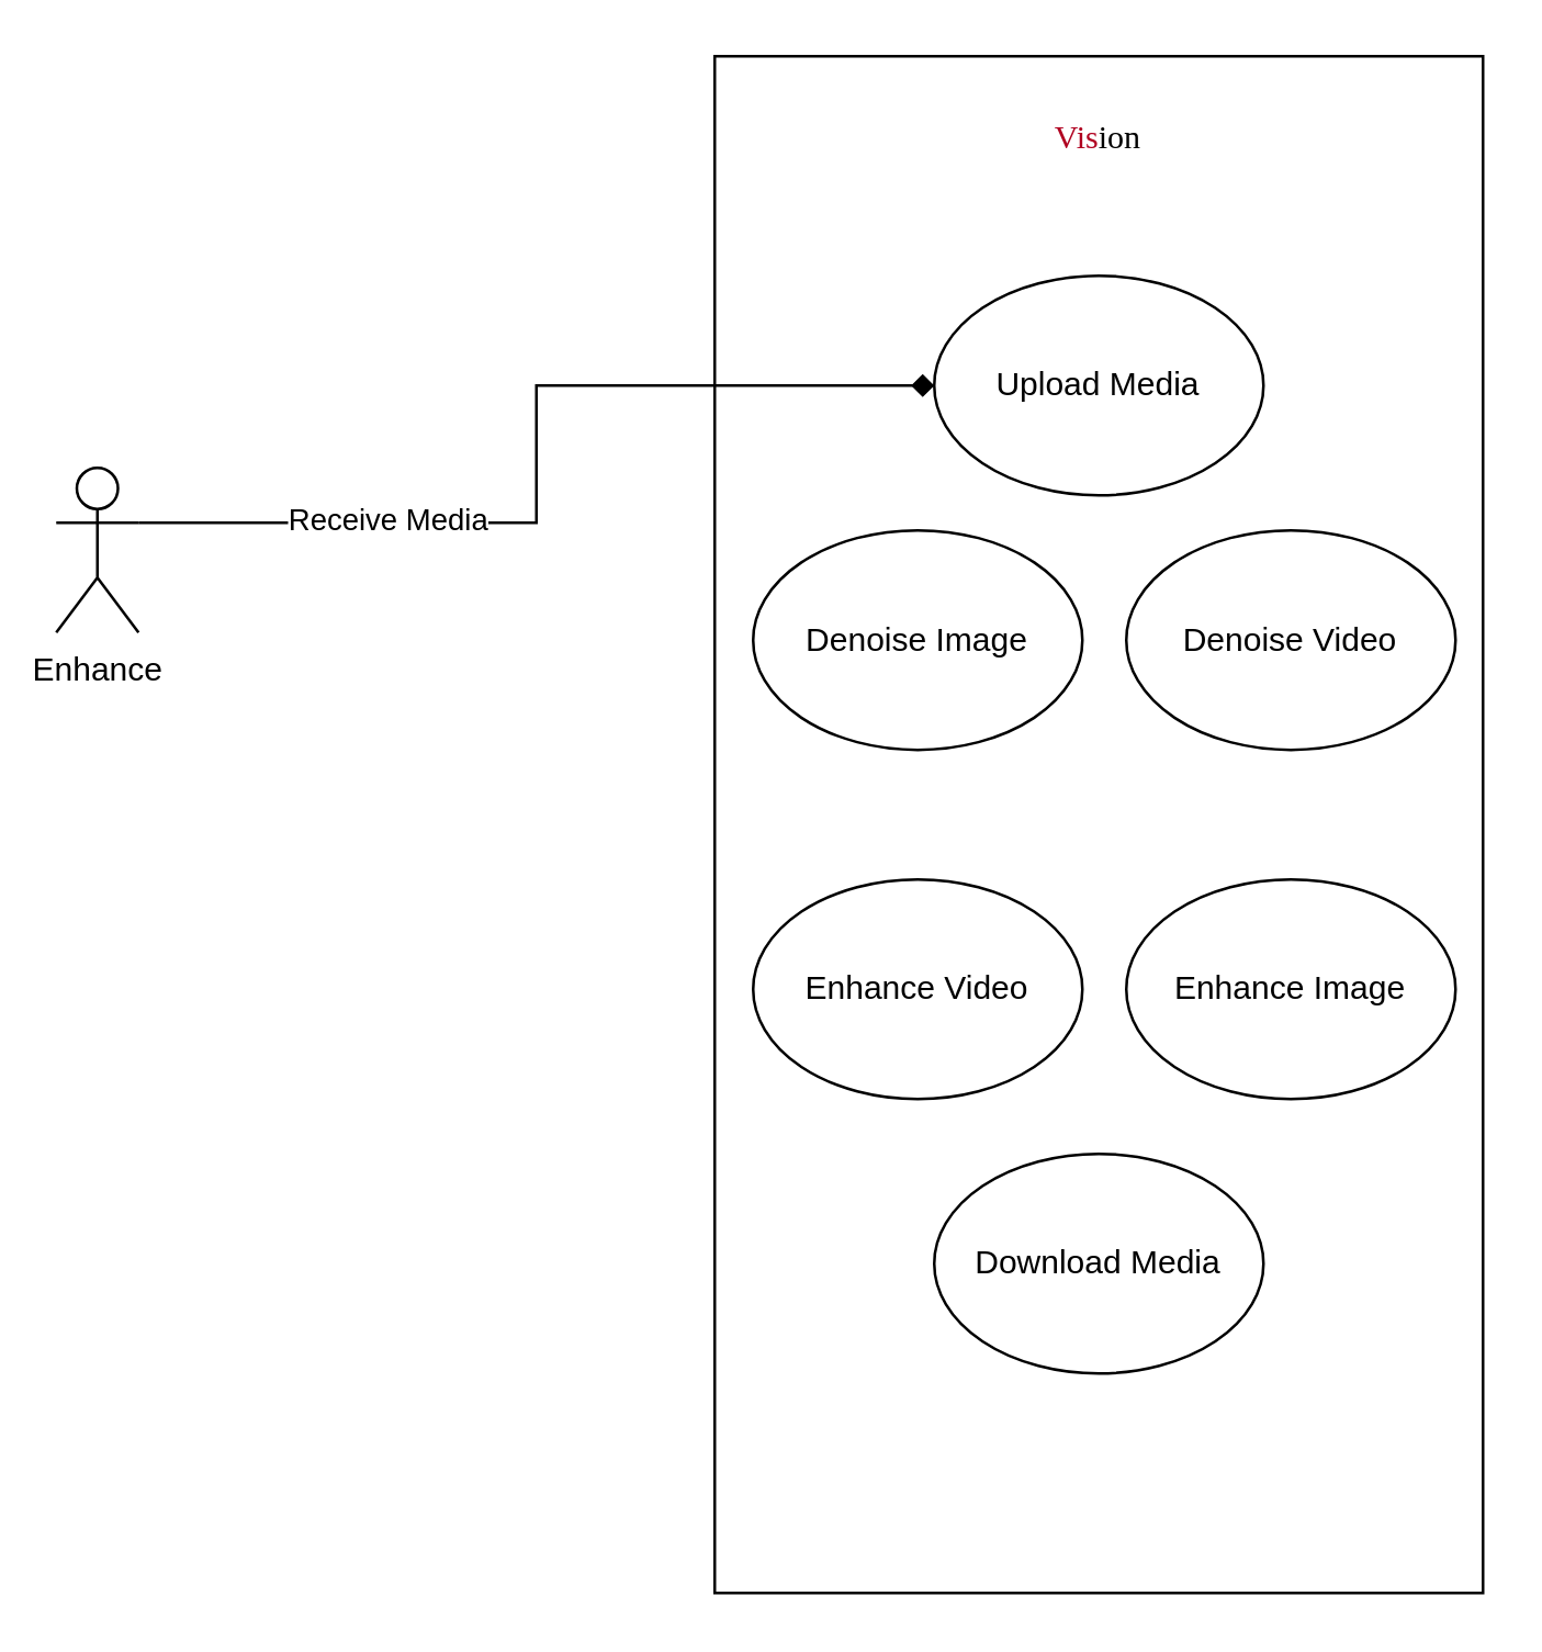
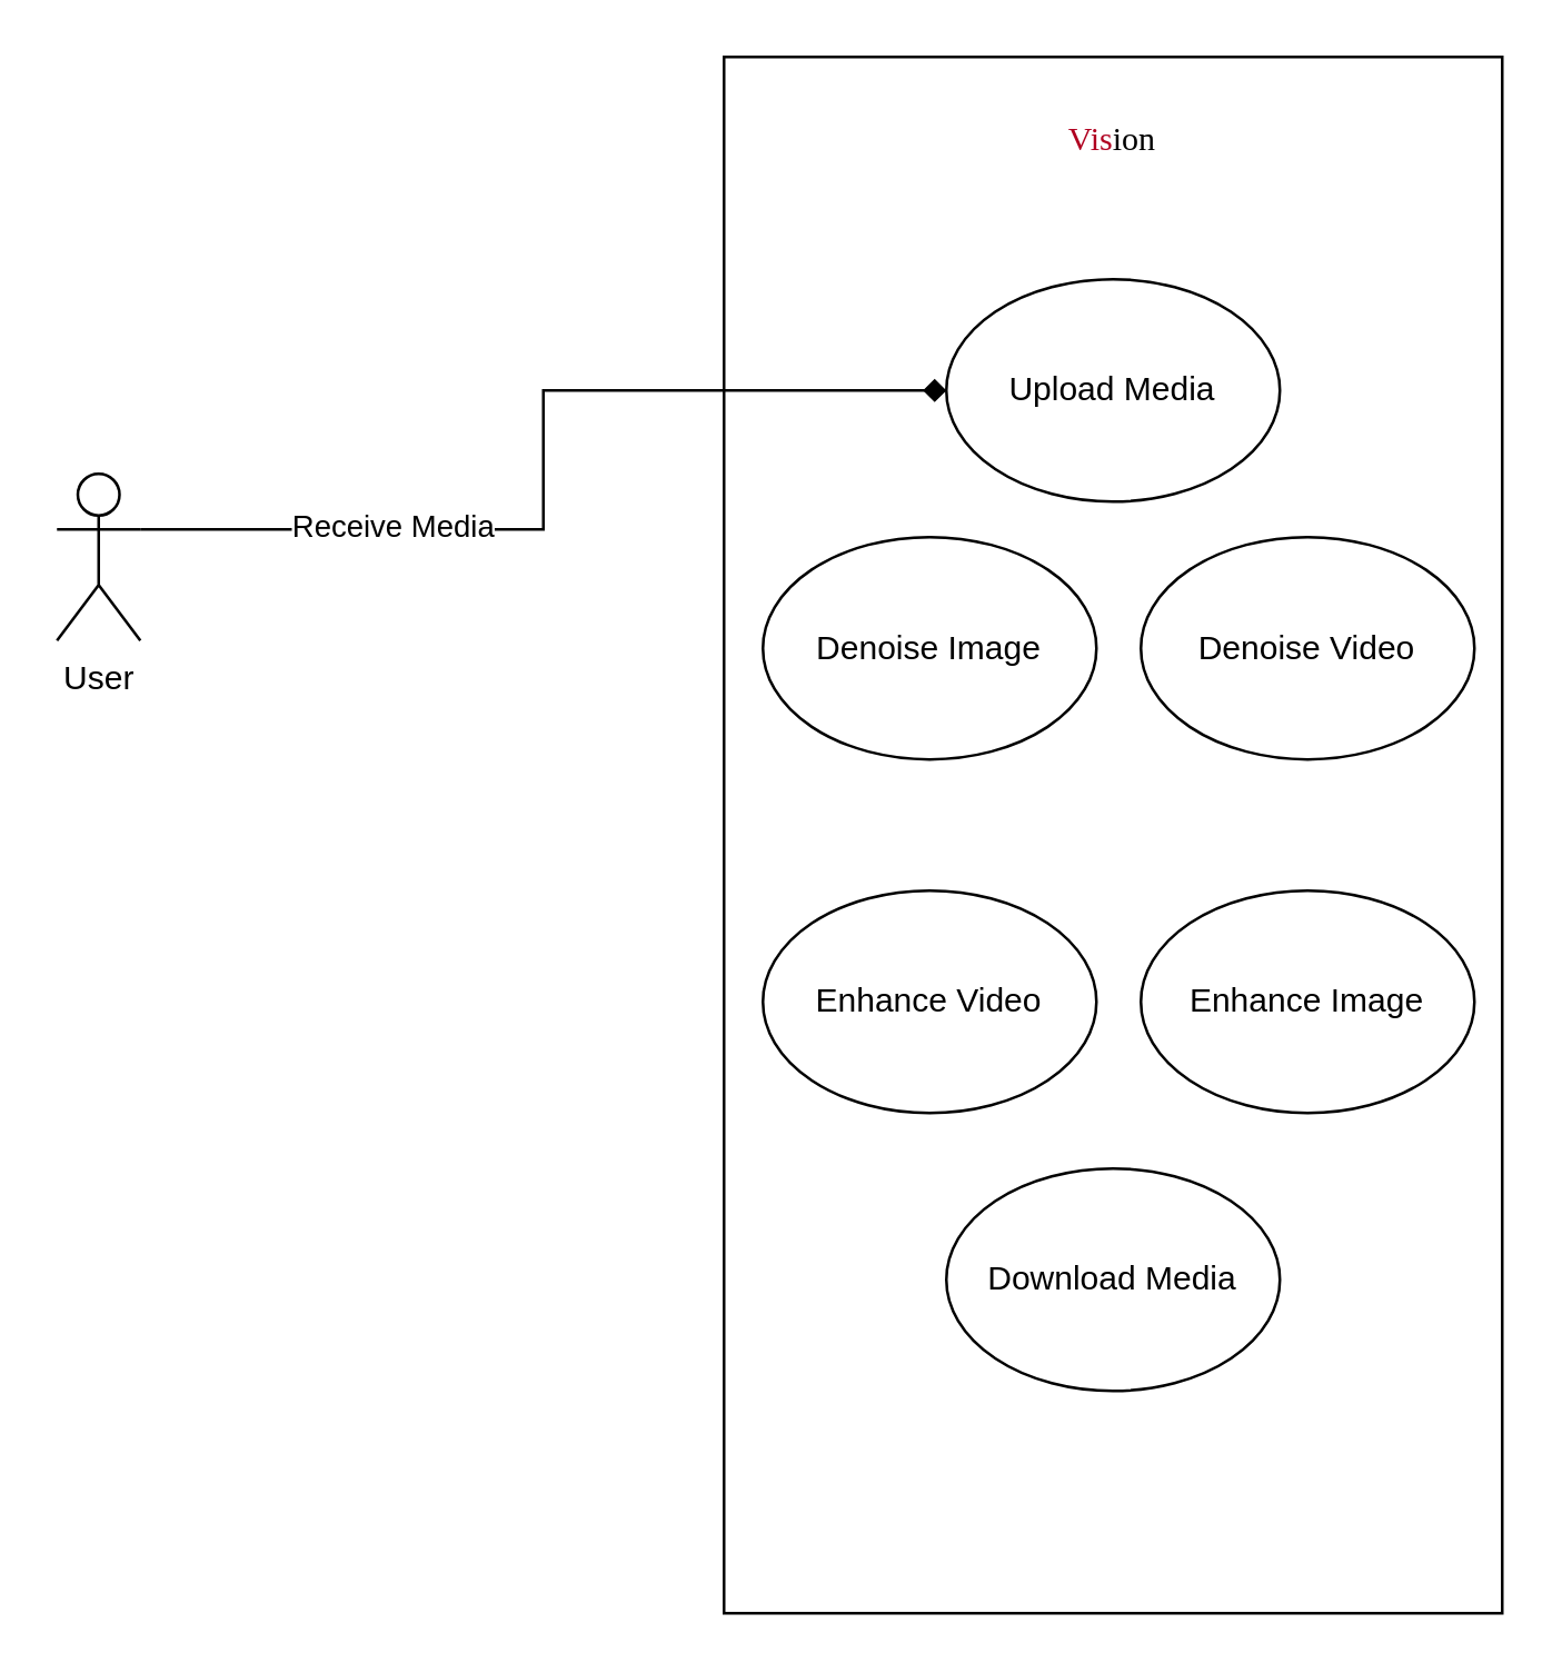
- <mxCell id="9" value="Enhance" style="shape=umlActor;verticalLabelPosition=bottom;verticalAlign=top;html=1;outlineConnect=0;fillColor=none;" parent="1" vertex="1"><mxGeometry x="20" y="170" width="30" height="60" as="geometry" /></mxCell>
+ <mxCell id="9" value="User" style="shape=umlActor;verticalLabelPosition=bottom;verticalAlign=top;html=1;outlineConnect=0;fillColor=none;" parent="1" vertex="1"><mxGeometry x="20" y="170" width="30" height="60" as="geometry" /></mxCell>
